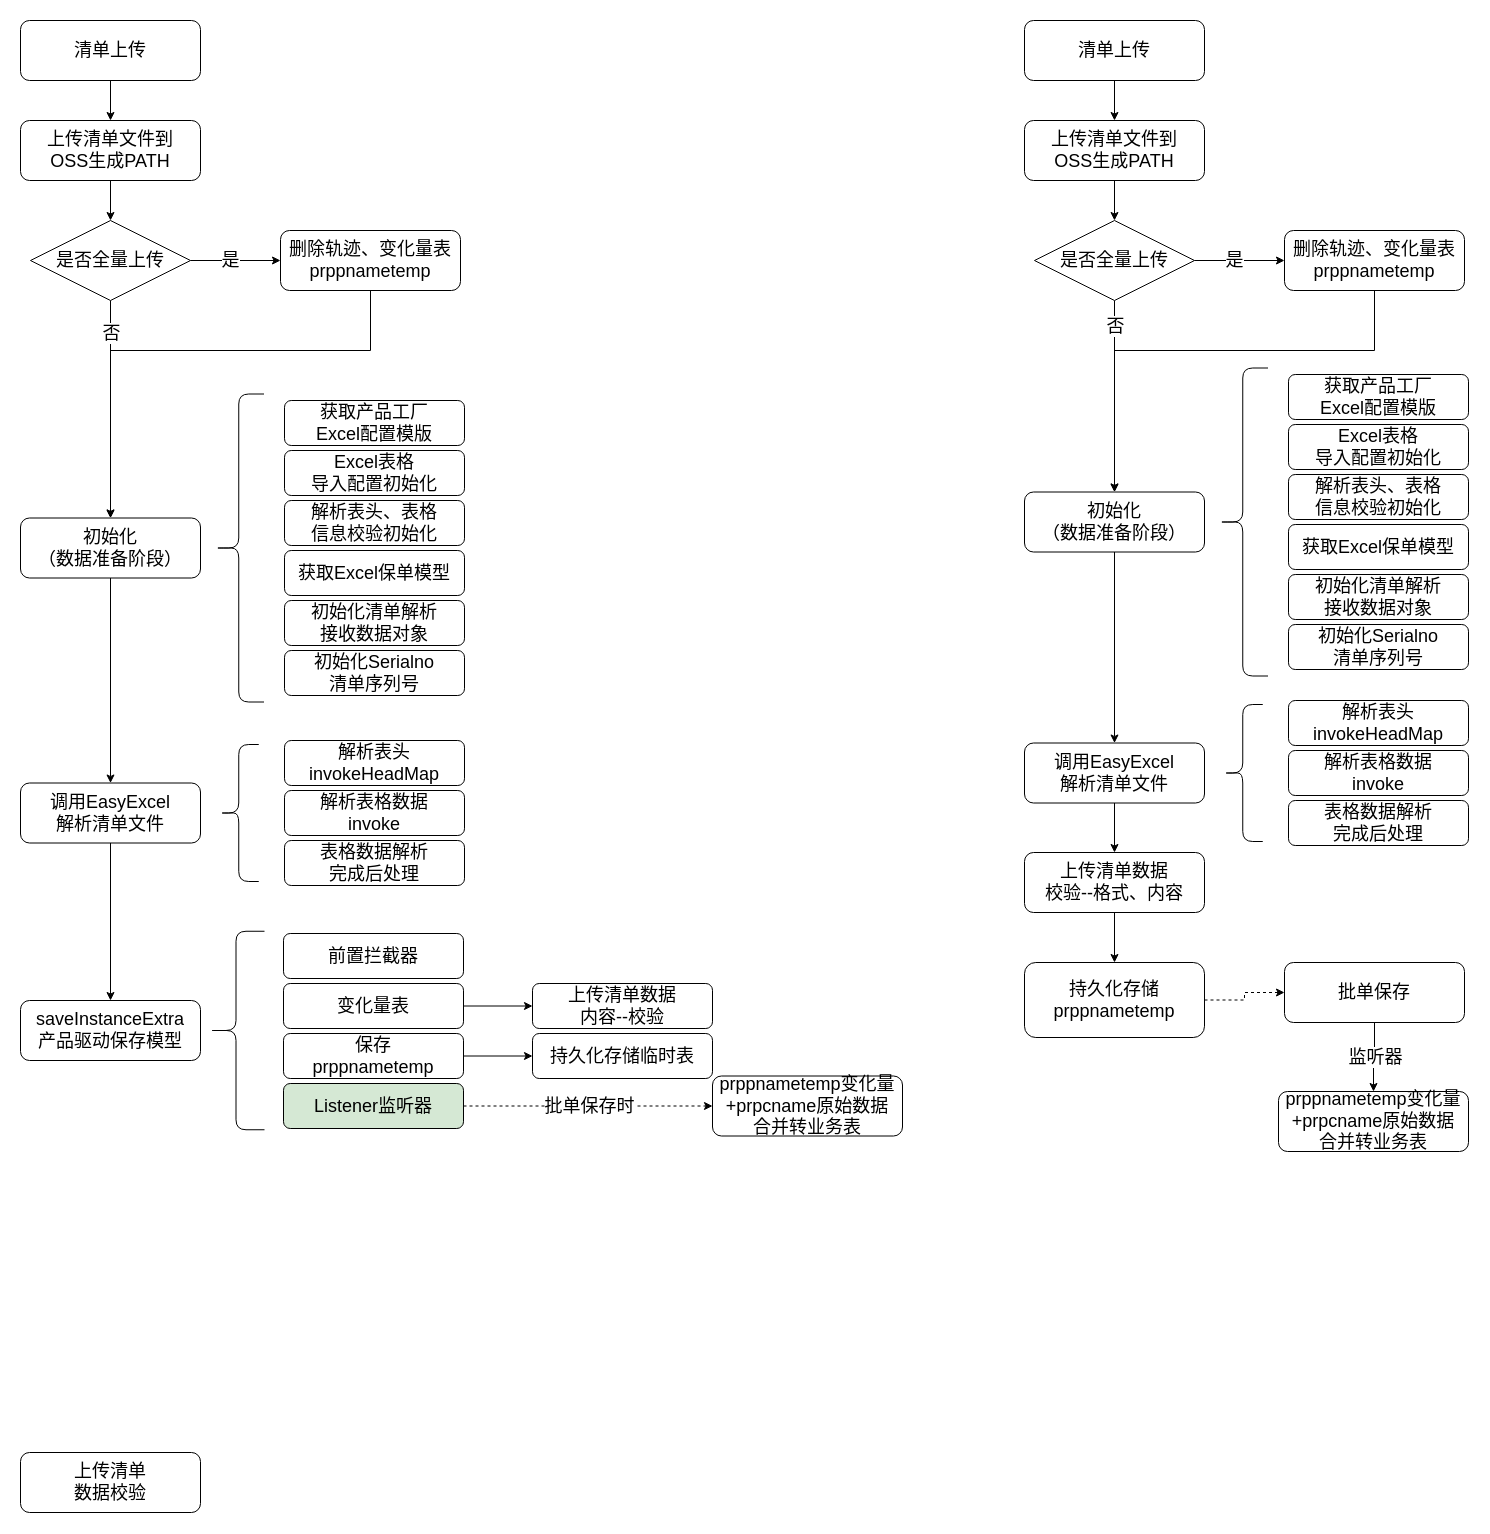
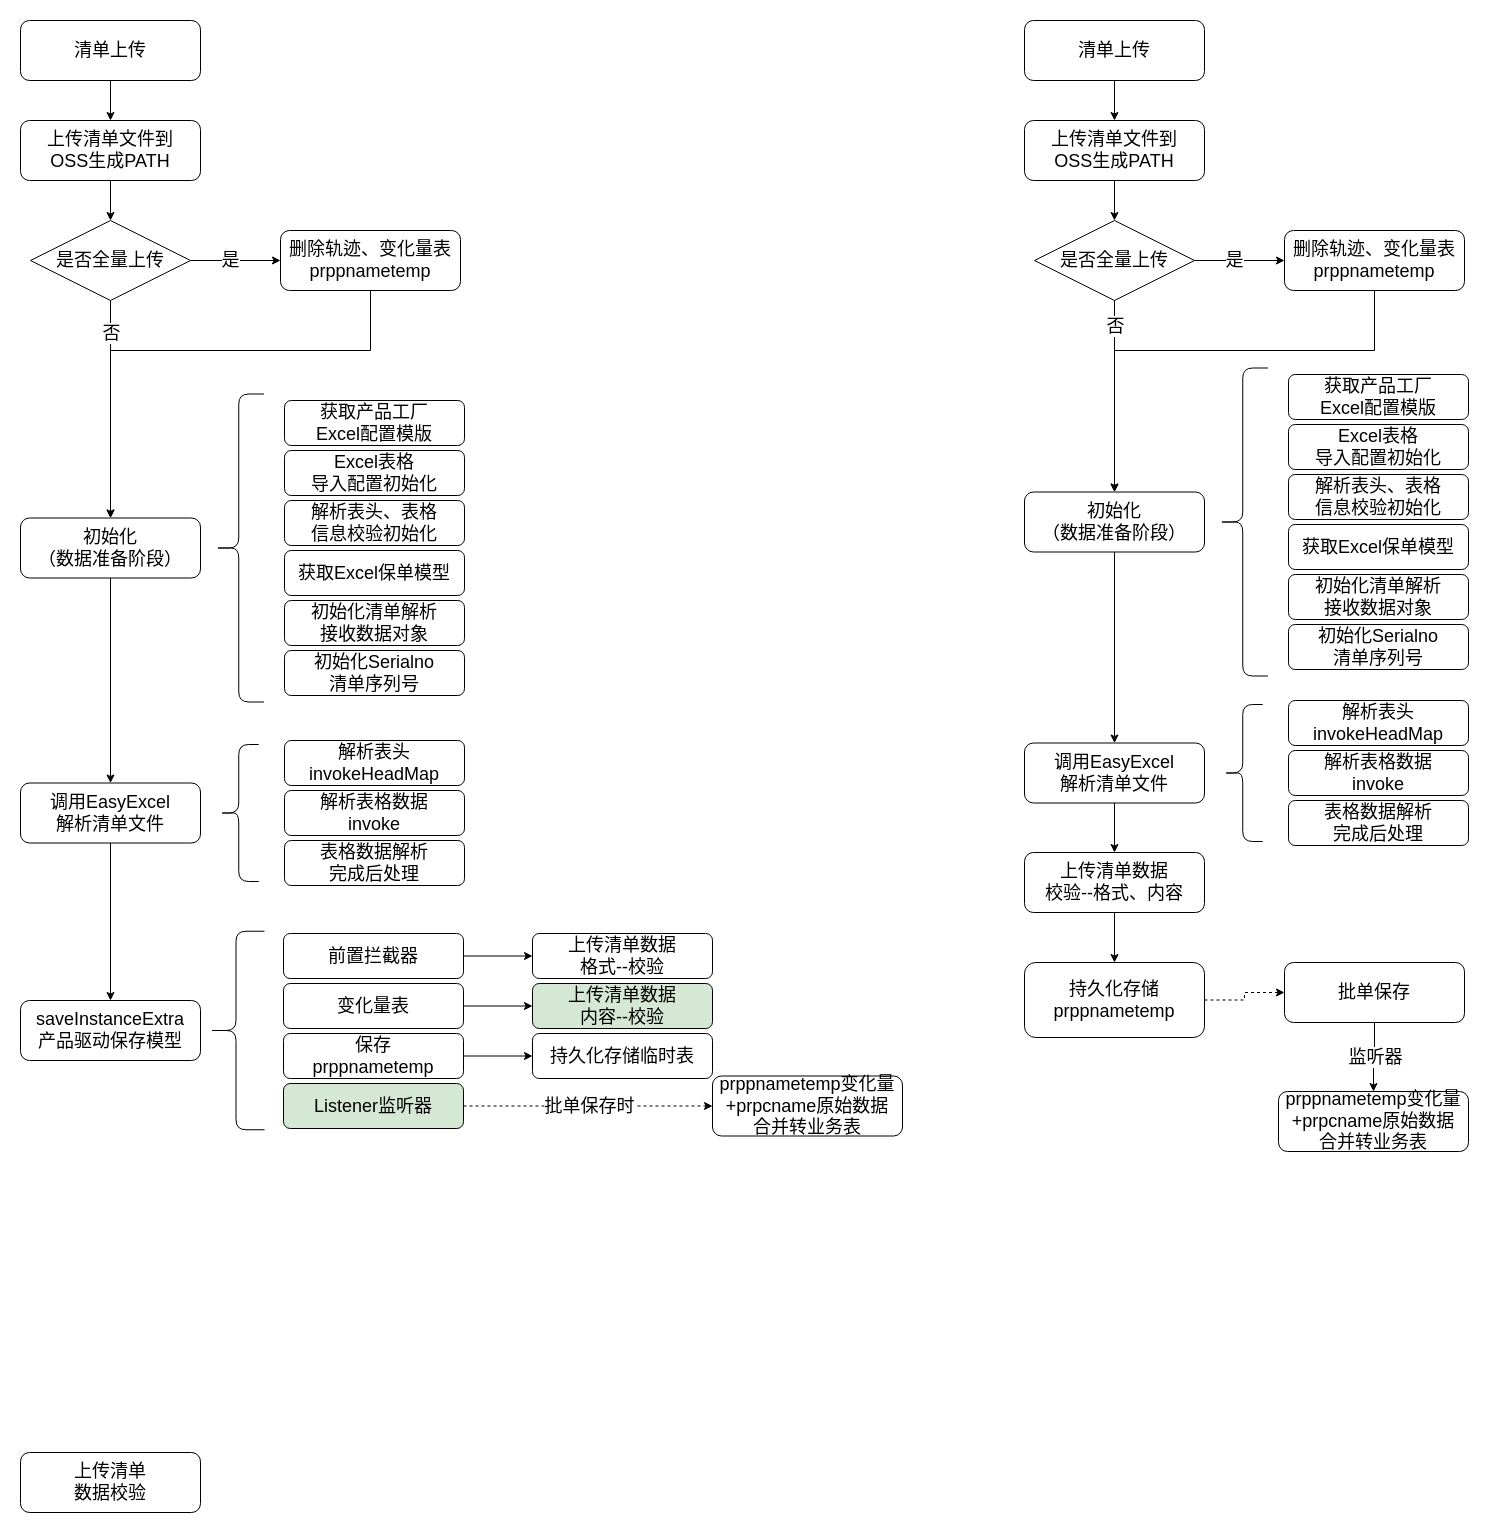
+ <mxCell id="41" style="edgeStyle=orthogonalEdgeStyle;rounded=0;orthogonalLoop=1;jettySize=auto;html=1;exitX=1;exitY=0.5;exitDx=0;exitDy=0;entryX=0;entryY=0.5;entryDx=0;entryDy=0;" edge="1" parent="1" source="37" target="40"><mxGeometry relative="1" as="geometry" /></mxCell>
+ <mxCell id="40" value="&lt;span style=&quot;font-size: 18px;&quot;&gt;上传清单&lt;/span&gt;&lt;span style=&quot;font-size: 18px; background-color: initial;&quot;&gt;数据&lt;/span&gt;&lt;div&gt;&lt;span style=&quot;font-size: 18px; background-color: initial;&quot;&gt;格式--校验&lt;/span&gt;&lt;/div&gt;" style="rounded=1;whiteSpace=wrap;html=1;container=0;" vertex="1" parent="1"><mxGeometry x="532" y="933" width="180" height="45" as="geometry" /></mxCell>
- <mxCell id="42" value="&lt;span style=&quot;font-size: 18px;&quot;&gt;上传清单&lt;/span&gt;&lt;span style=&quot;font-size: 18px; background-color: initial;&quot;&gt;数据&lt;/span&gt;&lt;div&gt;&lt;span style=&quot;font-size: 18px; background-color: initial;&quot;&gt;内容--校验&lt;/span&gt;&lt;/div&gt;" style="rounded=1;whiteSpace=wrap;html=1;container=0;" vertex="1" parent="1"><mxGeometry x="532" y="983" width="180" height="45" as="geometry" /></mxCell>
+ <mxCell id="42" value="&lt;span style=&quot;font-size: 18px;&quot;&gt;上传清单&lt;/span&gt;&lt;span style=&quot;font-size: 18px; background-color: initial;&quot;&gt;数据&lt;/span&gt;&lt;div&gt;&lt;span style=&quot;font-size: 18px; background-color: initial;&quot;&gt;内容--校验&lt;/span&gt;&lt;/div&gt;" style="rounded=1;whiteSpace=wrap;html=1;container=0;fillColor=#d5e8d4;" vertex="1" parent="1"><mxGeometry x="532" y="983" width="180" height="45" as="geometry" /></mxCell>
